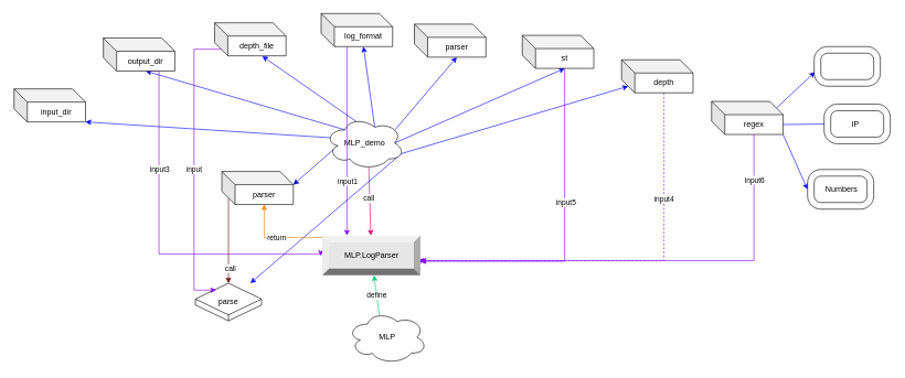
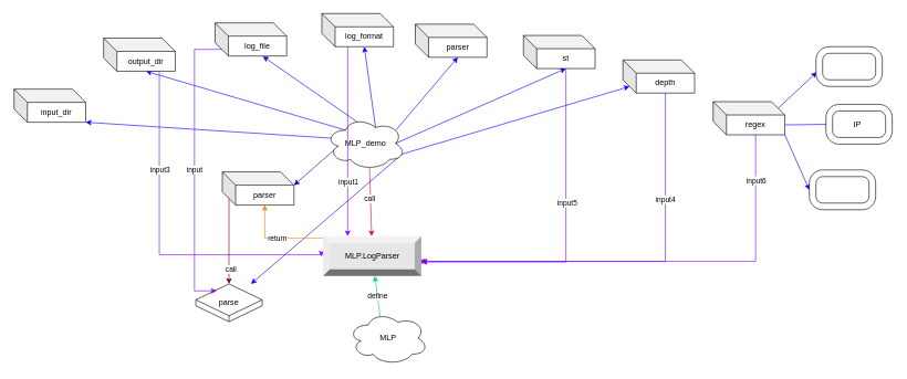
- <mxCell id="18" value="&lt;font color=&quot;#000000&quot;&gt;&lt;span style=&quot;caret-color: rgb(0, 0, 0);&quot;&gt;depth_file&lt;/span&gt;&lt;/font&gt;" style="shape=cube;whiteSpace=wrap;html=1;boundedLbl=1;backgroundOutline=1;darkOpacity=0.05;darkOpacity2=0.1;fontColor=#67AB9F;" vertex="1" parent="1"><mxGeometry x="323" y="34" width="108" height="50" as="geometry" /></mxCell>
+ <mxCell id="18" value="&lt;font color=&quot;#000000&quot;&gt;&lt;span style=&quot;caret-color: rgb(0, 0, 0);&quot;&gt;log_file&lt;/span&gt;&lt;/font&gt;" style="shape=cube;whiteSpace=wrap;html=1;boundedLbl=1;backgroundOutline=1;darkOpacity=0.05;darkOpacity2=0.1;fontColor=#67AB9F;" vertex="1" parent="1"><mxGeometry x="323" y="34" width="108" height="50" as="geometry" /></mxCell>
- <mxCell id="26" style="edgeStyle=orthogonalEdgeStyle;rounded=0;orthogonalLoop=1;jettySize=auto;html=1;exitX=0;exitY=0;exitDx=64;exitDy=50;exitPerimeter=0;entryX=1.003;entryY=0.633;entryDx=0;entryDy=0;entryPerimeter=0;strokeColor=#7F00FF;fontColor=#000000;dashed=1;" edge="1" parent="1" source="28" target="40"><mxGeometry relative="1" as="geometry" /></mxCell>
+ <mxCell id="26" style="edgeStyle=orthogonalEdgeStyle;rounded=0;orthogonalLoop=1;jettySize=auto;html=1;exitX=0;exitY=0;exitDx=64;exitDy=50;exitPerimeter=0;entryX=1.003;entryY=0.633;entryDx=0;entryDy=0;entryPerimeter=0;strokeColor=#7F00FF;fontColor=#000000;" edge="1" parent="1" source="28" target="40"><mxGeometry relative="1" as="geometry" /></mxCell>
- <mxCell id="39" value="Numbers" style="text;html=1;align=center;verticalAlign=middle;resizable=0;points=[];autosize=1;strokeColor=none;fillColor=none;fontColor=#000000;" vertex="1" parent="1"><mxGeometry x="1236" y="273" width="67" height="26" as="geometry" /></mxCell>
